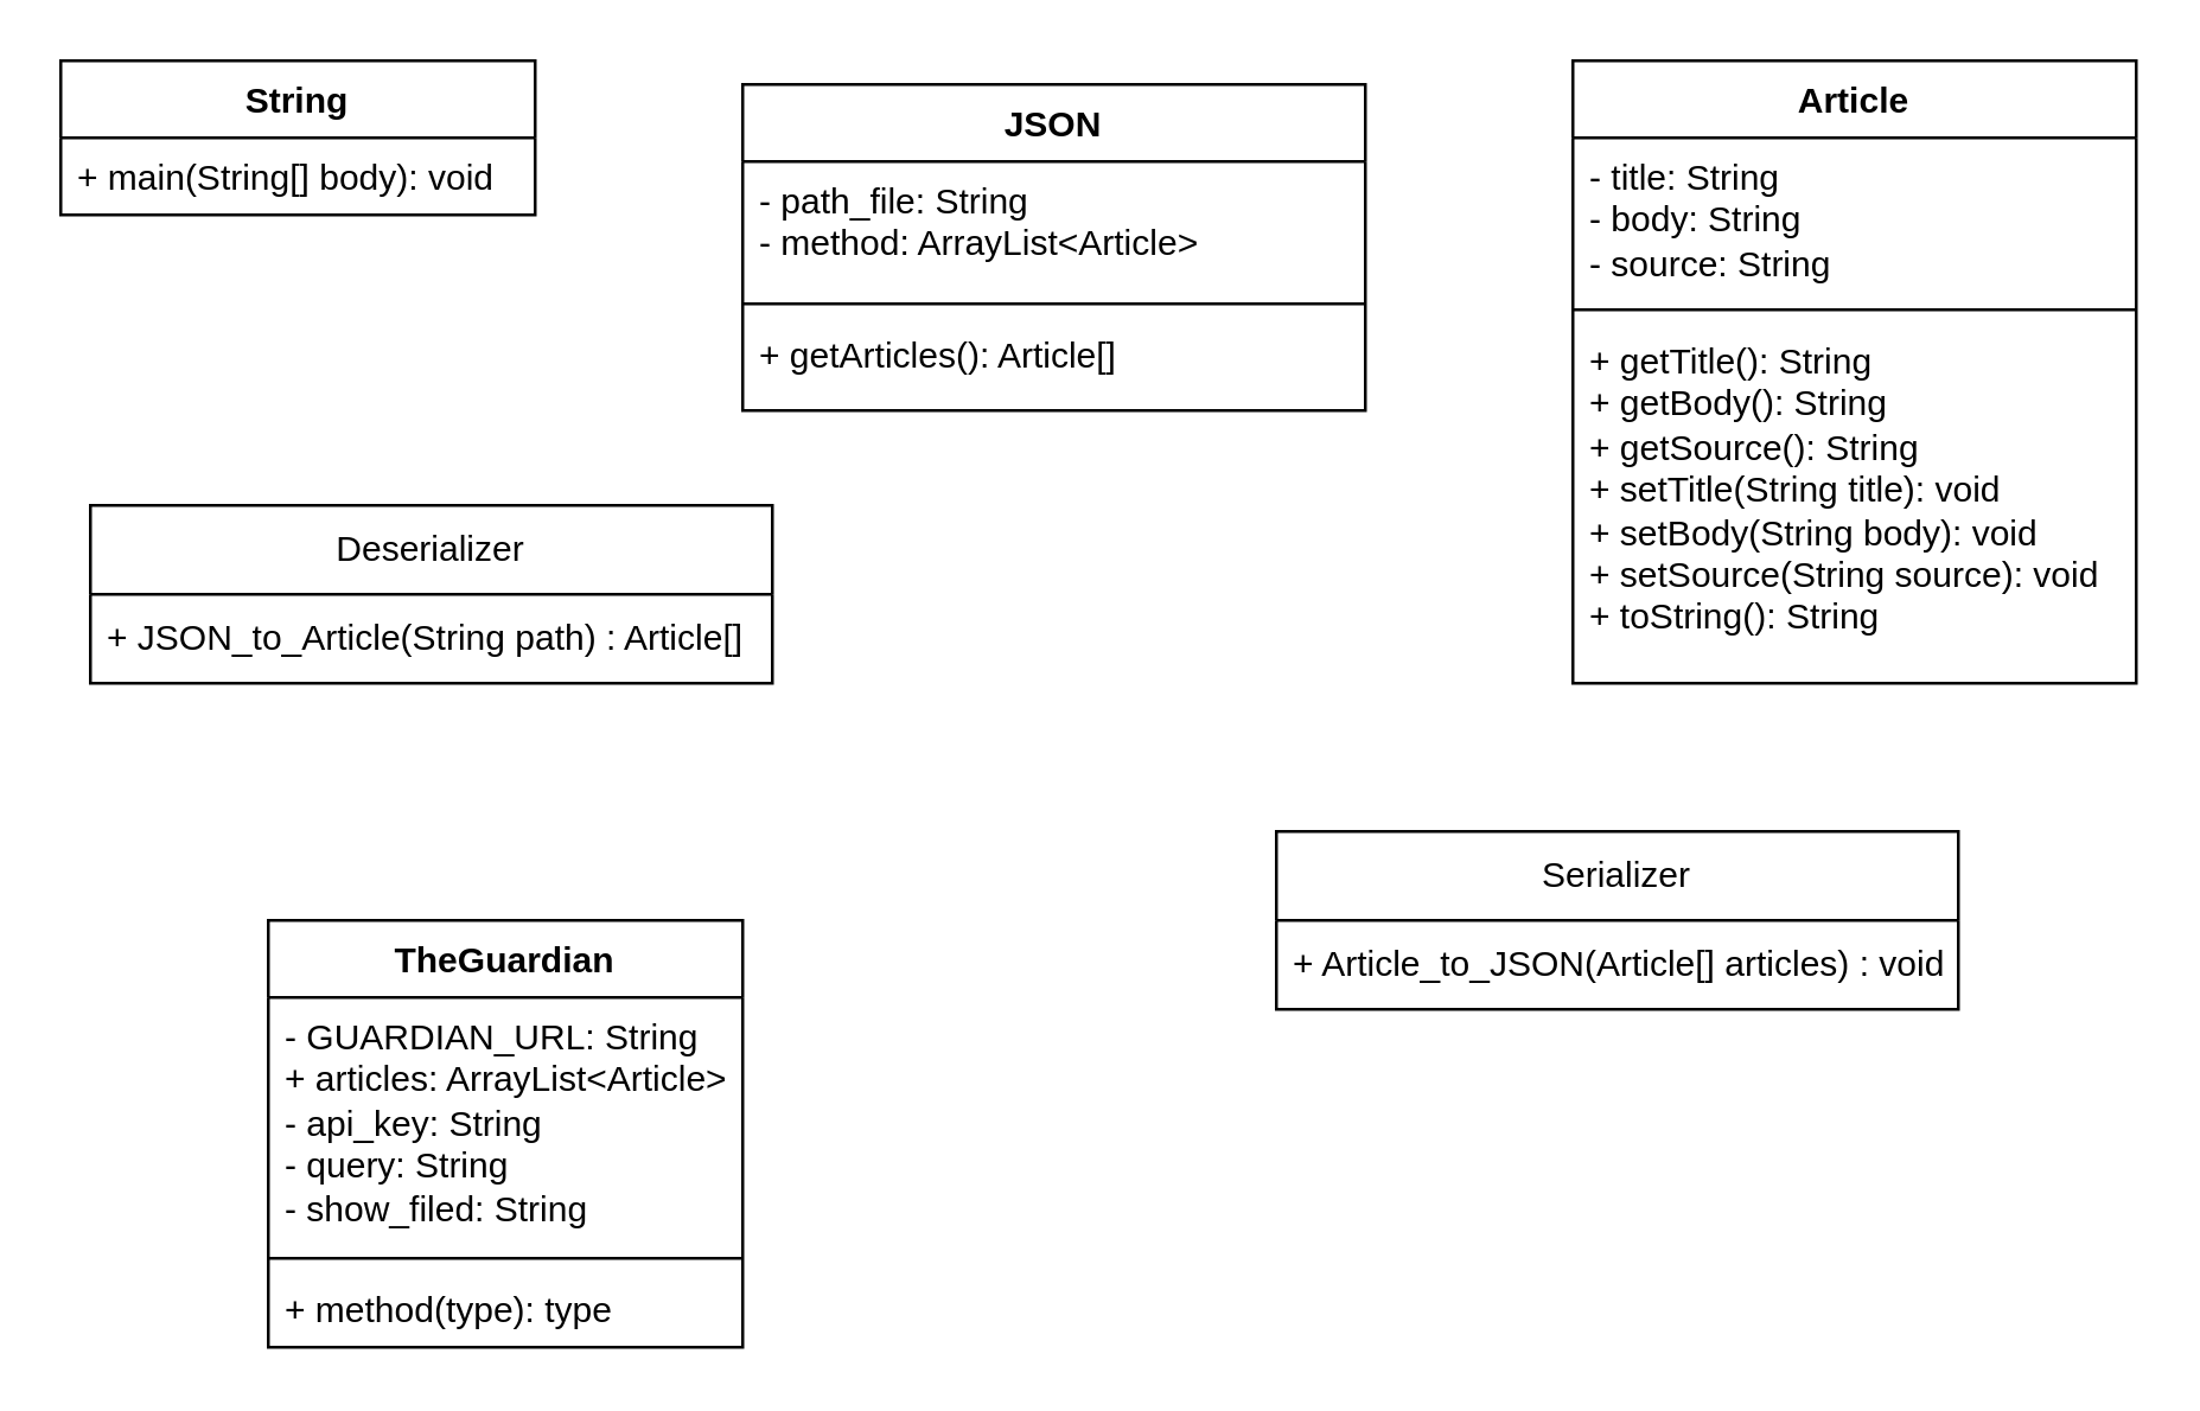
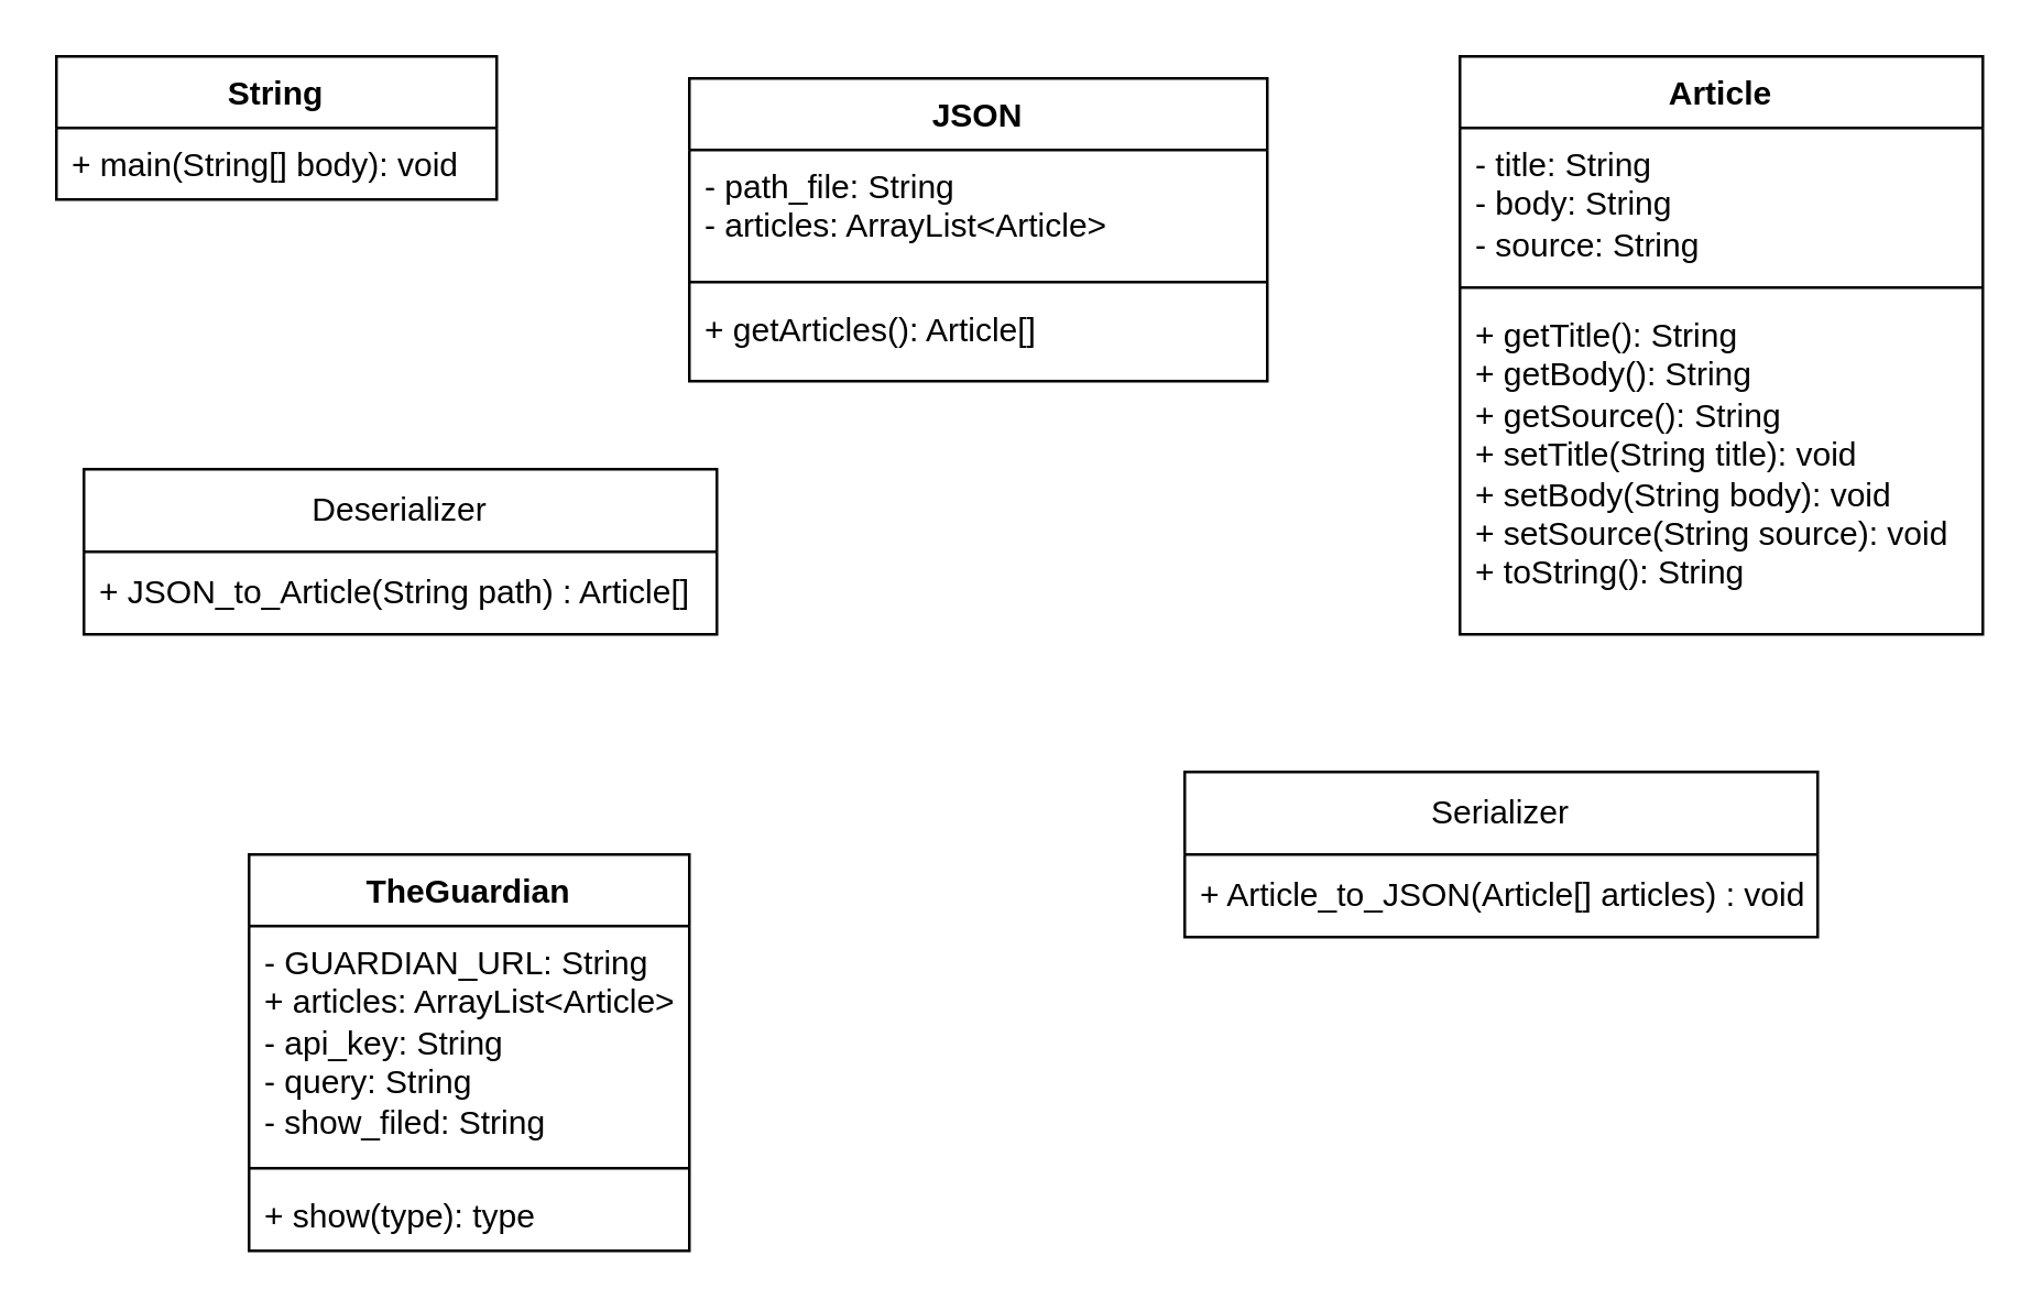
- <mxCell id="13" value="- path_file: String&lt;br&gt;- method: ArrayList&amp;lt;Article&amp;gt;" style="text;strokeColor=none;fillColor=none;align=left;verticalAlign=top;spacingLeft=4;spacingRight=4;overflow=hidden;rotatable=0;points=[[0,0.5],[1,0.5]];portConstraint=eastwest;whiteSpace=wrap;html=1;" vertex="1" parent="12"><mxGeometry y="26" width="210" height="44" as="geometry" /></mxCell>
+ <mxCell id="13" value="- path_file: String&lt;br&gt;- articles: ArrayList&amp;lt;Article&amp;gt;" style="text;strokeColor=none;fillColor=none;align=left;verticalAlign=top;spacingLeft=4;spacingRight=4;overflow=hidden;rotatable=0;points=[[0,0.5],[1,0.5]];portConstraint=eastwest;whiteSpace=wrap;html=1;" vertex="1" parent="12"><mxGeometry y="26" width="210" height="44" as="geometry" /></mxCell>
- <mxCell id="19" value="+ method(type): type" style="text;strokeColor=none;fillColor=none;align=left;verticalAlign=top;spacingLeft=4;spacingRight=4;overflow=hidden;rotatable=0;points=[[0,0.5],[1,0.5]];portConstraint=eastwest;whiteSpace=wrap;html=1;" vertex="1" parent="16"><mxGeometry y="118" width="160" height="26" as="geometry" /></mxCell>
+ <mxCell id="19" value="+ show(type): type" style="text;strokeColor=none;fillColor=none;align=left;verticalAlign=top;spacingLeft=4;spacingRight=4;overflow=hidden;rotatable=0;points=[[0,0.5],[1,0.5]];portConstraint=eastwest;whiteSpace=wrap;html=1;" vertex="1" parent="16"><mxGeometry y="118" width="160" height="26" as="geometry" /></mxCell>
